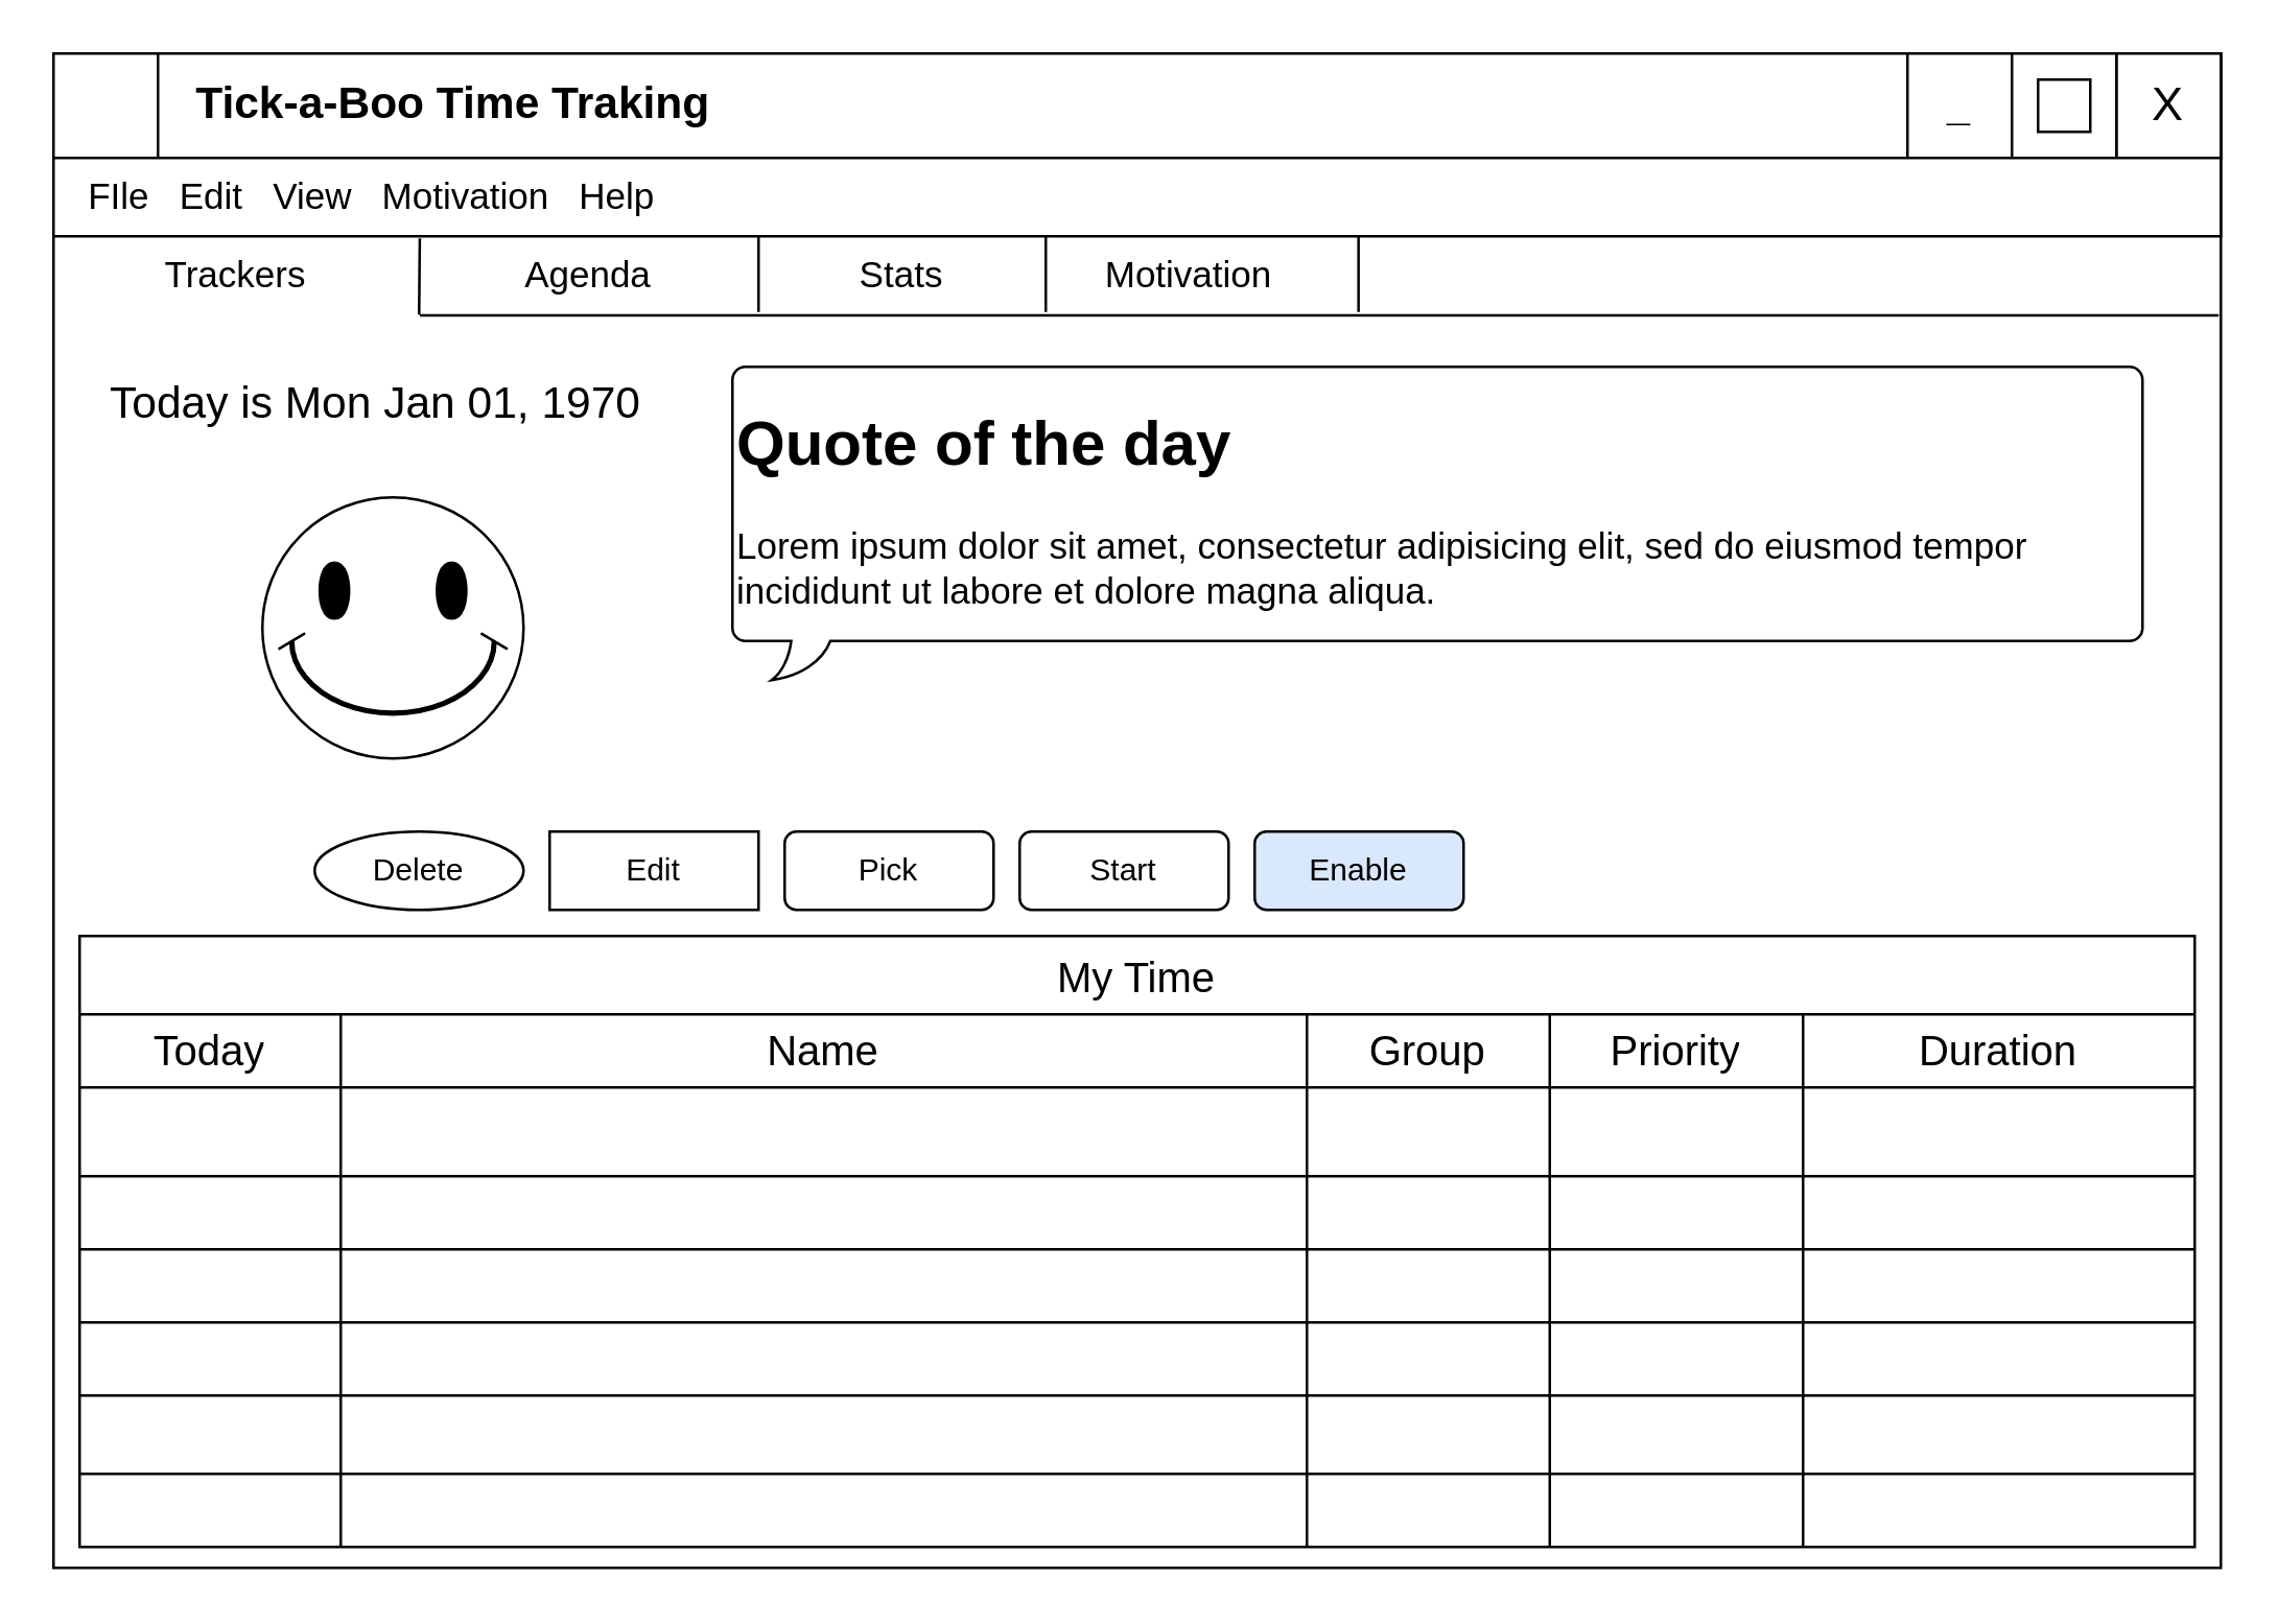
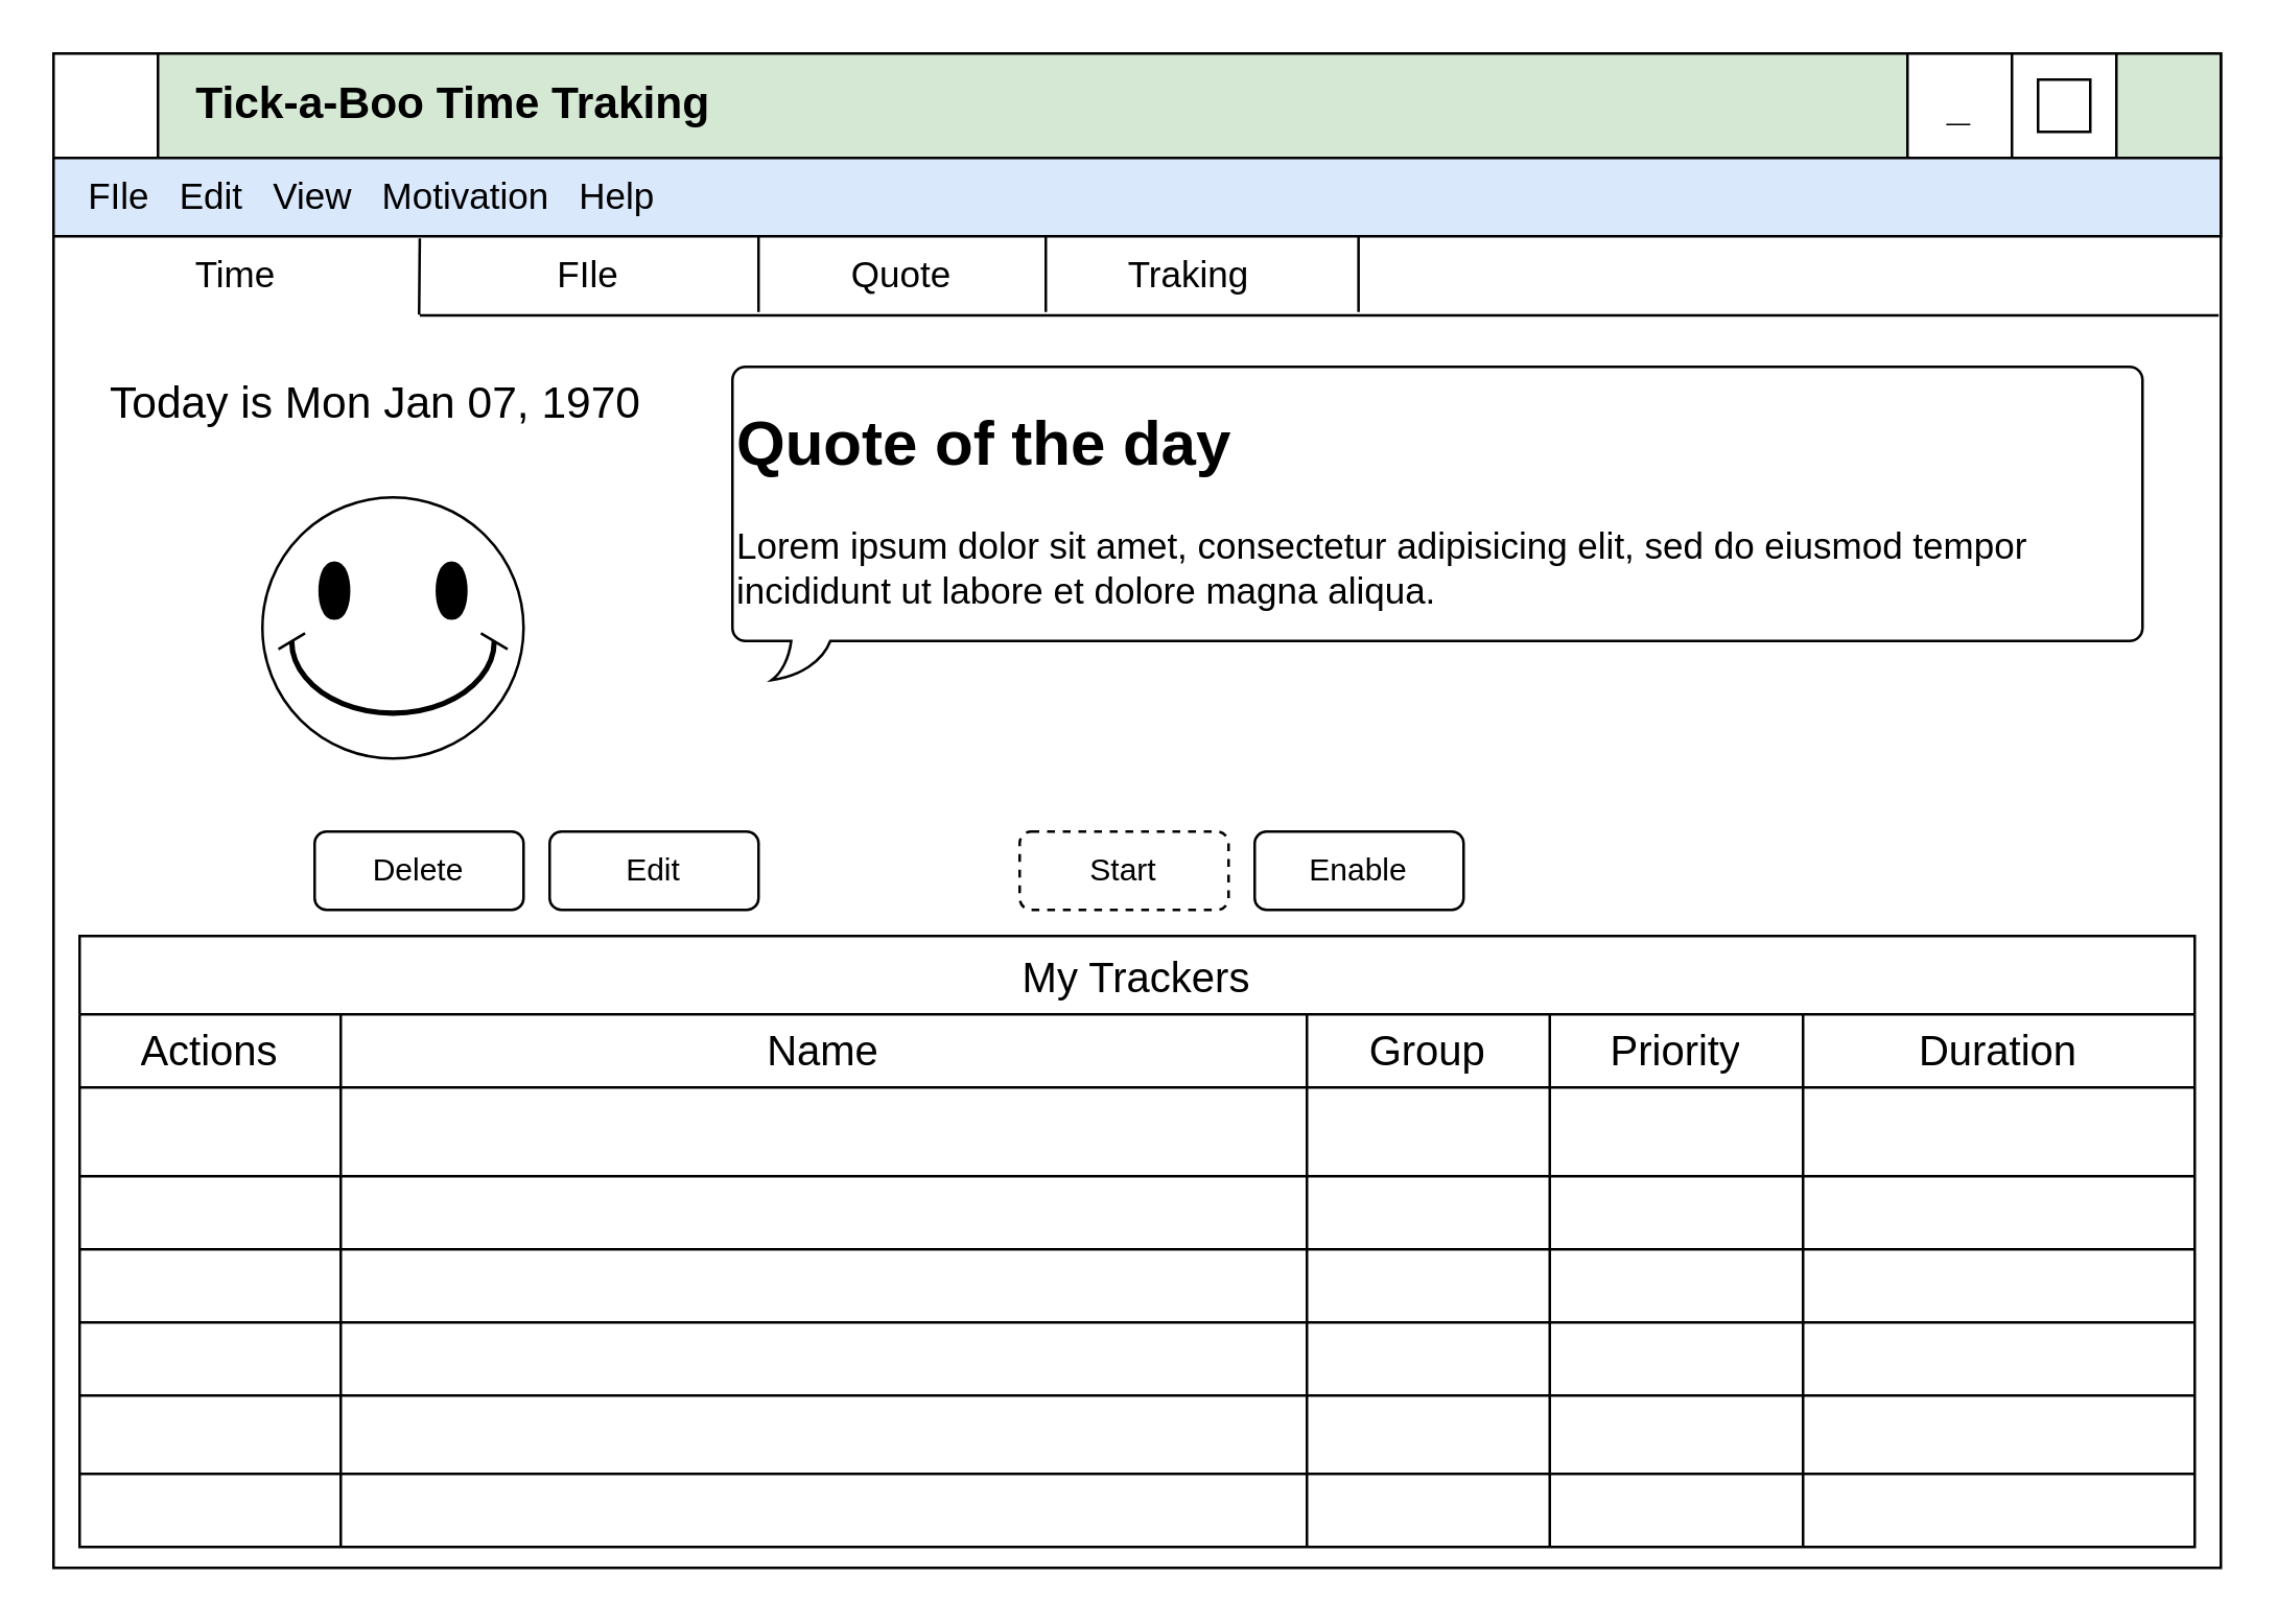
- <mxCell id="3" value="&lt;font style=&quot;font-size: 17px;&quot;&gt;&lt;b&gt;&amp;nbsp; &amp;nbsp;T&amp;nbsp; &amp;nbsp; &amp;nbsp; Tick-a-Boo Time Traking&lt;/b&gt;&lt;/font&gt;" style="rounded=0;whiteSpace=wrap;html=1;align=left;" vertex="1" parent="1"><mxGeometry x="20" y="20" width="830" height="40" as="geometry" /></mxCell>
+ <mxCell id="3" value="&lt;font style=&quot;font-size: 17px;&quot;&gt;&lt;b&gt;&amp;nbsp; &amp;nbsp;T&amp;nbsp; &amp;nbsp; &amp;nbsp; Tick-a-Boo Time Traking&lt;/b&gt;&lt;/font&gt;" style="rounded=0;whiteSpace=wrap;html=1;align=left;fillColor=#d5e8d4;" vertex="1" parent="1"><mxGeometry x="20" y="20" width="830" height="40" as="geometry" /></mxCell>
- <mxCell id="4" value="&lt;font style=&quot;font-size: 18px;&quot;&gt;X&lt;/font&gt;" style="rounded=0;whiteSpace=wrap;html=1;" vertex="1" parent="1"><mxGeometry x="810" y="20" width="40" height="40" as="geometry" /></mxCell>
- <mxCell id="53" value="&lt;font style=&quot;font-size: 14px;&quot;&gt;&amp;nbsp; &amp;nbsp;FIle&amp;nbsp; &amp;nbsp;Edit&amp;nbsp; &amp;nbsp;View&amp;nbsp; &amp;nbsp;Motivation&amp;nbsp; &amp;nbsp;Help&lt;/font&gt;" style="rounded=0;whiteSpace=wrap;html=1;align=left;" vertex="1" parent="1"><mxGeometry x="20" y="60" width="830" height="30" as="geometry" /></mxCell>
+ <mxCell id="53" value="&lt;font style=&quot;font-size: 14px;&quot;&gt;&amp;nbsp; &amp;nbsp;FIle&amp;nbsp; &amp;nbsp;Edit&amp;nbsp; &amp;nbsp;View&amp;nbsp; &amp;nbsp;Motivation&amp;nbsp; &amp;nbsp;Help&lt;/font&gt;" style="rounded=0;whiteSpace=wrap;html=1;align=left;fillColor=#dae8fc;" vertex="1" parent="1"><mxGeometry x="20" y="60" width="830" height="30" as="geometry" /></mxCell>
- <mxCell id="57" value="&lt;font style=&quot;font-size: 14px;&quot;&gt;Trackers&lt;/font&gt;" style="text;html=1;strokeColor=none;fillColor=none;align=center;verticalAlign=middle;whiteSpace=wrap;rounded=0;" vertex="1" parent="1"><mxGeometry x="20" y="90" width="140" height="30" as="geometry" /></mxCell>
+ <mxCell id="57" value="&lt;font style=&quot;font-size: 14px;&quot;&gt;Time&lt;/font&gt;" style="text;html=1;strokeColor=none;fillColor=none;align=center;verticalAlign=middle;whiteSpace=wrap;rounded=0;" vertex="1" parent="1"><mxGeometry x="20" y="90" width="140" height="30" as="geometry" /></mxCell>
- <mxCell id="58" value="&lt;font style=&quot;font-size: 14px;&quot;&gt;Agenda&lt;/font&gt;" style="text;html=1;strokeColor=none;fillColor=none;align=center;verticalAlign=middle;whiteSpace=wrap;rounded=0;" vertex="1" parent="1"><mxGeometry x="160" y="90" width="130" height="30" as="geometry" /></mxCell>
+ <mxCell id="58" value="&lt;font style=&quot;font-size: 14px;&quot;&gt;FIle&lt;/font&gt;" style="text;html=1;strokeColor=none;fillColor=none;align=center;verticalAlign=middle;whiteSpace=wrap;rounded=0;" vertex="1" parent="1"><mxGeometry x="160" y="90" width="130" height="30" as="geometry" /></mxCell>
- <mxCell id="60" value="&lt;font style=&quot;font-size: 14px;&quot;&gt;Stats&lt;/font&gt;" style="text;html=1;strokeColor=none;fillColor=none;align=center;verticalAlign=middle;whiteSpace=wrap;rounded=0;" vertex="1" parent="1"><mxGeometry x="290" y="90" width="110" height="30" as="geometry" /></mxCell>
+ <mxCell id="60" value="&lt;font style=&quot;font-size: 14px;&quot;&gt;Quote&lt;/font&gt;" style="text;html=1;strokeColor=none;fillColor=none;align=center;verticalAlign=middle;whiteSpace=wrap;rounded=0;" vertex="1" parent="1"><mxGeometry x="290" y="90" width="110" height="30" as="geometry" /></mxCell>
- <mxCell id="69" value="&lt;font style=&quot;font-size: 14px;&quot;&gt;Motivation&lt;/font&gt;" style="text;html=1;strokeColor=none;fillColor=none;align=center;verticalAlign=middle;whiteSpace=wrap;rounded=0;" vertex="1" parent="1"><mxGeometry x="400" y="90" width="110" height="30" as="geometry" /></mxCell>
+ <mxCell id="69" value="&lt;font style=&quot;font-size: 14px;&quot;&gt;Traking&lt;/font&gt;" style="text;html=1;strokeColor=none;fillColor=none;align=center;verticalAlign=middle;whiteSpace=wrap;rounded=0;" vertex="1" parent="1"><mxGeometry x="400" y="90" width="110" height="30" as="geometry" /></mxCell>
- <mxCell id="52" value="Today is Mon Jan 01, 1970" style="text;html=1;strokeColor=none;fillColor=none;align=left;verticalAlign=middle;whiteSpace=wrap;rounded=0;fontSize=17;" vertex="1" parent="1"><mxGeometry x="40" y="140" width="280" height="30" as="geometry" /></mxCell>
+ <mxCell id="52" value="Today is Mon Jan 07, 1970" style="text;html=1;strokeColor=none;fillColor=none;align=left;verticalAlign=middle;whiteSpace=wrap;rounded=0;fontSize=17;" vertex="1" parent="1"><mxGeometry x="40" y="140" width="280" height="30" as="geometry" /></mxCell>
- <mxCell id="61" value="Delete" style="ellipse;whiteSpace=wrap;html=1;" vertex="1" parent="1"><mxGeometry x="120" y="318" width="80" height="30" as="geometry" /></mxCell>
+ <mxCell id="61" value="Delete" style="rounded=1;whiteSpace=wrap;html=1;" vertex="1" parent="1"><mxGeometry x="120" y="318" width="80" height="30" as="geometry" /></mxCell>
- <mxCell id="62" value="Edit" style="whiteSpace=wrap;html=1;rounded=0;" vertex="1" parent="1"><mxGeometry x="210" y="318" width="80" height="30" as="geometry" /></mxCell>
+ <mxCell id="62" value="Edit" style="rounded=1;whiteSpace=wrap;html=1;" vertex="1" parent="1"><mxGeometry x="210" y="318" width="80" height="30" as="geometry" /></mxCell>
- <mxCell id="63" value="Pick" style="rounded=1;whiteSpace=wrap;html=1;" vertex="1" parent="1"><mxGeometry x="300" y="318" width="80" height="30" as="geometry" /></mxCell>
- <mxCell id="64" value="Start" style="rounded=1;whiteSpace=wrap;html=1;" vertex="1" parent="1"><mxGeometry x="390" y="318" width="80" height="30" as="geometry" /></mxCell>
+ <mxCell id="64" value="Start" style="rounded=1;whiteSpace=wrap;html=1;dashed=1;" vertex="1" parent="1"><mxGeometry x="390" y="318" width="80" height="30" as="geometry" /></mxCell>
- <mxCell id="65" value="Enable" style="rounded=1;whiteSpace=wrap;html=1;fillColor=#dae8fc;" vertex="1" parent="1"><mxGeometry x="480" y="318" width="80" height="30" as="geometry" /></mxCell>
+ <mxCell id="65" value="Enable" style="rounded=1;whiteSpace=wrap;html=1;" vertex="1" parent="1"><mxGeometry x="480" y="318" width="80" height="30" as="geometry" /></mxCell>
- <mxCell id="9" value="My Time" style="shape=table;startSize=30;container=1;collapsible=0;childLayout=tableLayout;strokeColor=default;fontSize=16;" vertex="1" parent="1"><mxGeometry x="30" y="358" width="810" height="234" as="geometry" /></mxCell>
+ <mxCell id="9" value="My Trackers" style="shape=table;startSize=30;container=1;collapsible=0;childLayout=tableLayout;strokeColor=default;fontSize=16;" vertex="1" parent="1"><mxGeometry x="30" y="358" width="810" height="234" as="geometry" /></mxCell>
- <mxCell id="11" value="Today" style="shape=partialRectangle;html=1;whiteSpace=wrap;connectable=0;strokeColor=inherit;overflow=hidden;fillColor=none;top=0;left=0;bottom=0;right=0;pointerEvents=1;fontSize=16;" vertex="1" parent="10"><mxGeometry width="100" height="28" as="geometry"><mxRectangle width="100" height="28" as="alternateBounds" /></mxGeometry></mxCell>
+ <mxCell id="11" value="Actions" style="shape=partialRectangle;html=1;whiteSpace=wrap;connectable=0;strokeColor=inherit;overflow=hidden;fillColor=none;top=0;left=0;bottom=0;right=0;pointerEvents=1;fontSize=16;" vertex="1" parent="10"><mxGeometry width="100" height="28" as="geometry"><mxRectangle width="100" height="28" as="alternateBounds" /></mxGeometry></mxCell>
